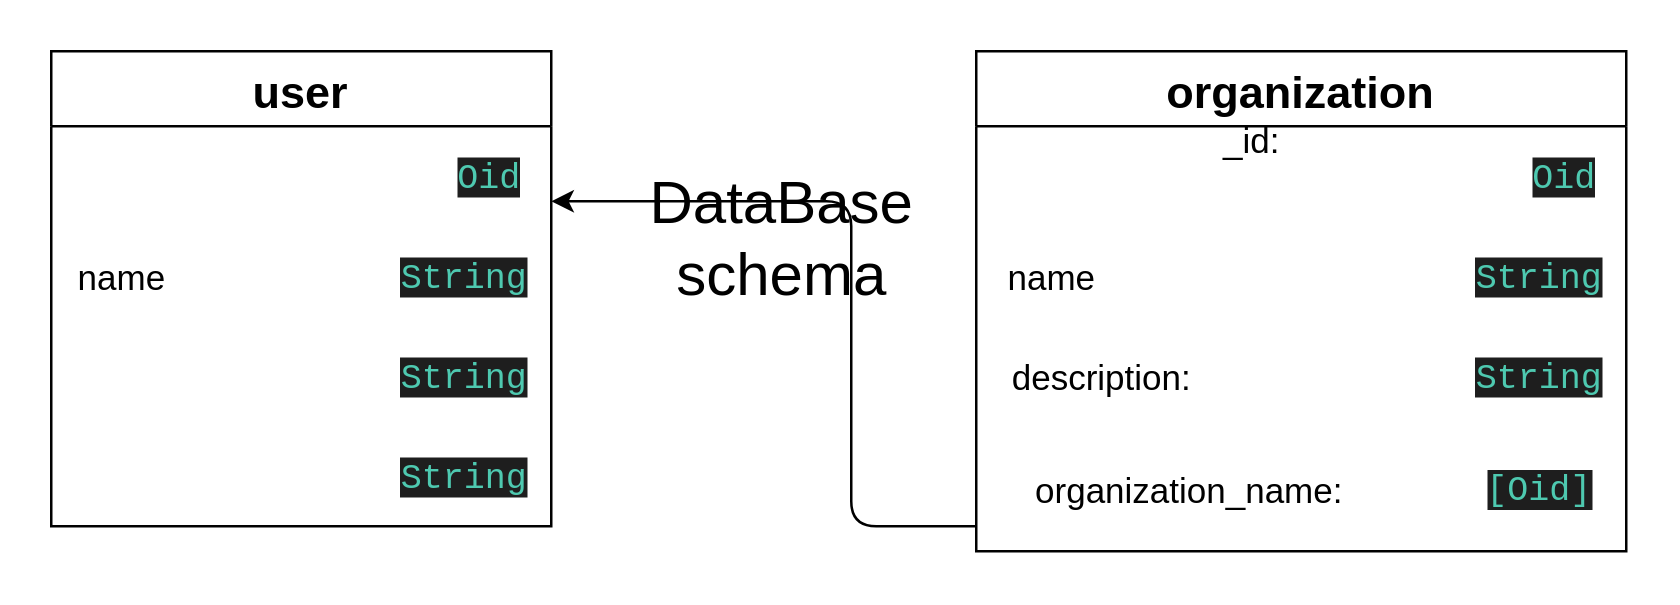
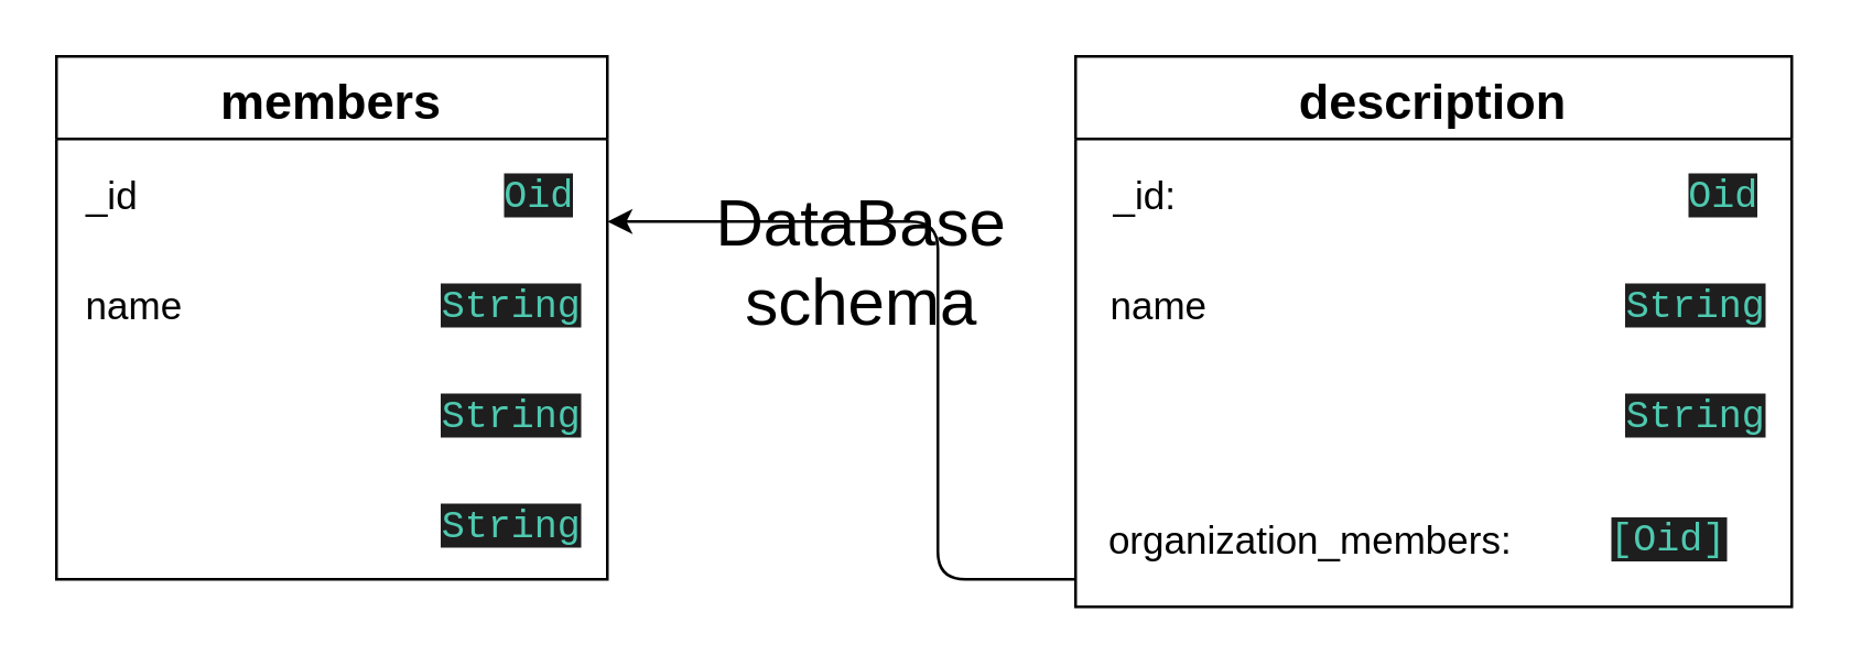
- <mxCell id="3" value="&lt;font style=&quot;font-size: 18px;&quot;&gt;user&lt;/font&gt;" style="swimlane;whiteSpace=wrap;html=1;fontSize=24;startSize=30;" vertex="1" parent="1"><mxGeometry x="20" y="20" width="200" height="190" as="geometry"><mxRectangle x="90" y="150" width="80" height="40" as="alternateBounds" /></mxGeometry></mxCell>
+ <mxCell id="3" value="&lt;font style=&quot;font-size: 18px;&quot;&gt;members&lt;/font&gt;" style="swimlane;whiteSpace=wrap;html=1;fontSize=24;startSize=30;" vertex="1" parent="1"><mxGeometry x="20" y="20" width="200" height="190" as="geometry"><mxRectangle x="90" y="150" width="80" height="40" as="alternateBounds" /></mxGeometry></mxCell>
- <mxCell id="10" value="&lt;span style=&quot;font-size: 18px;&quot;&gt;organization&lt;/span&gt;" style="swimlane;whiteSpace=wrap;html=1;fontSize=24;startSize=30;" vertex="1" parent="1"><mxGeometry x="390" y="20" width="260" height="200" as="geometry" /></mxCell>
+ <mxCell id="10" value="&lt;span style=&quot;font-size: 18px;&quot;&gt;description&lt;/span&gt;" style="swimlane;whiteSpace=wrap;html=1;fontSize=24;startSize=30;" vertex="1" parent="1"><mxGeometry x="390" y="20" width="260" height="200" as="geometry" /></mxCell>
- <mxCell id="11" value="&lt;font style=&quot;font-size: 14px;&quot;&gt;_id:&lt;/font&gt;" style="text;html=1;align=center;verticalAlign=middle;resizable=0;points=[];autosize=1;strokeColor=none;fillColor=none;fontSize=18;" vertex="1" parent="10"><mxGeometry x="85" y="15" width="50" height="40" as="geometry" /></mxCell>
+ <mxCell id="11" value="&lt;font style=&quot;font-size: 14px;&quot;&gt;_id:&lt;/font&gt;" style="text;html=1;align=center;verticalAlign=middle;resizable=0;points=[];autosize=1;strokeColor=none;fillColor=none;fontSize=18;" vertex="1" parent="10"><mxGeometry y="30" width="50" height="40" as="geometry" /></mxCell>
+ <mxCell id="5" value="&lt;font style=&quot;font-size: 14px;&quot;&gt;_id&lt;/font&gt;" style="text;html=1;align=center;verticalAlign=middle;resizable=0;points=[];autosize=1;strokeColor=none;fillColor=none;fontSize=18;" vertex="1" parent="3"><mxGeometry y="30" width="40" height="40" as="geometry" /></mxCell>
- <mxCell id="13" value="&lt;font style=&quot;font-size: 14px;&quot;&gt;description:&lt;/font&gt;" style="text;html=1;align=center;verticalAlign=middle;resizable=0;points=[];autosize=1;strokeColor=none;fillColor=none;fontSize=18;" vertex="1" parent="10"><mxGeometry y="110" width="100" height="40" as="geometry" /></mxCell>
- <mxCell id="14" value="&lt;font style=&quot;font-size: 14px;&quot;&gt;organization_name:&lt;/font&gt;" style="text;html=1;align=center;verticalAlign=middle;resizable=0;points=[];autosize=1;strokeColor=none;fillColor=none;fontSize=18;" vertex="1" parent="10"><mxGeometry y="155" width="170" height="40" as="geometry" /></mxCell>
+ <mxCell id="14" value="&lt;font style=&quot;font-size: 14px;&quot;&gt;organization_members:&lt;/font&gt;" style="text;html=1;align=center;verticalAlign=middle;resizable=0;points=[];autosize=1;strokeColor=none;fillColor=none;fontSize=18;" vertex="1" parent="10"><mxGeometry y="155" width="170" height="40" as="geometry" /></mxCell>
- <mxCell id="18" value="&lt;font face=&quot;Consolas, Courier New, monospace&quot; color=&quot;#4ec9b0&quot;&gt;&lt;span style=&quot;background-color: rgb(30, 30, 30);&quot;&gt;[Oid]&lt;/span&gt;&lt;/font&gt;" style="text;html=1;align=center;verticalAlign=middle;resizable=0;points=[];autosize=1;strokeColor=none;fillColor=none;fontSize=14;" vertex="1" parent="10"><mxGeometry x="195" y="160" width="60" height="30" as="geometry" /></mxCell>
+ <mxCell id="18" value="&lt;font face=&quot;Consolas, Courier New, monospace&quot; color=&quot;#4ec9b0&quot;&gt;&lt;span style=&quot;background-color: rgb(30, 30, 30);&quot;&gt;[Oid]&lt;/span&gt;&lt;/font&gt;" style="text;html=1;align=center;verticalAlign=middle;resizable=0;points=[];autosize=1;strokeColor=none;fillColor=none;fontSize=14;" vertex="1" parent="10"><mxGeometry x="185" y="160" width="60" height="30" as="geometry" /></mxCell>
